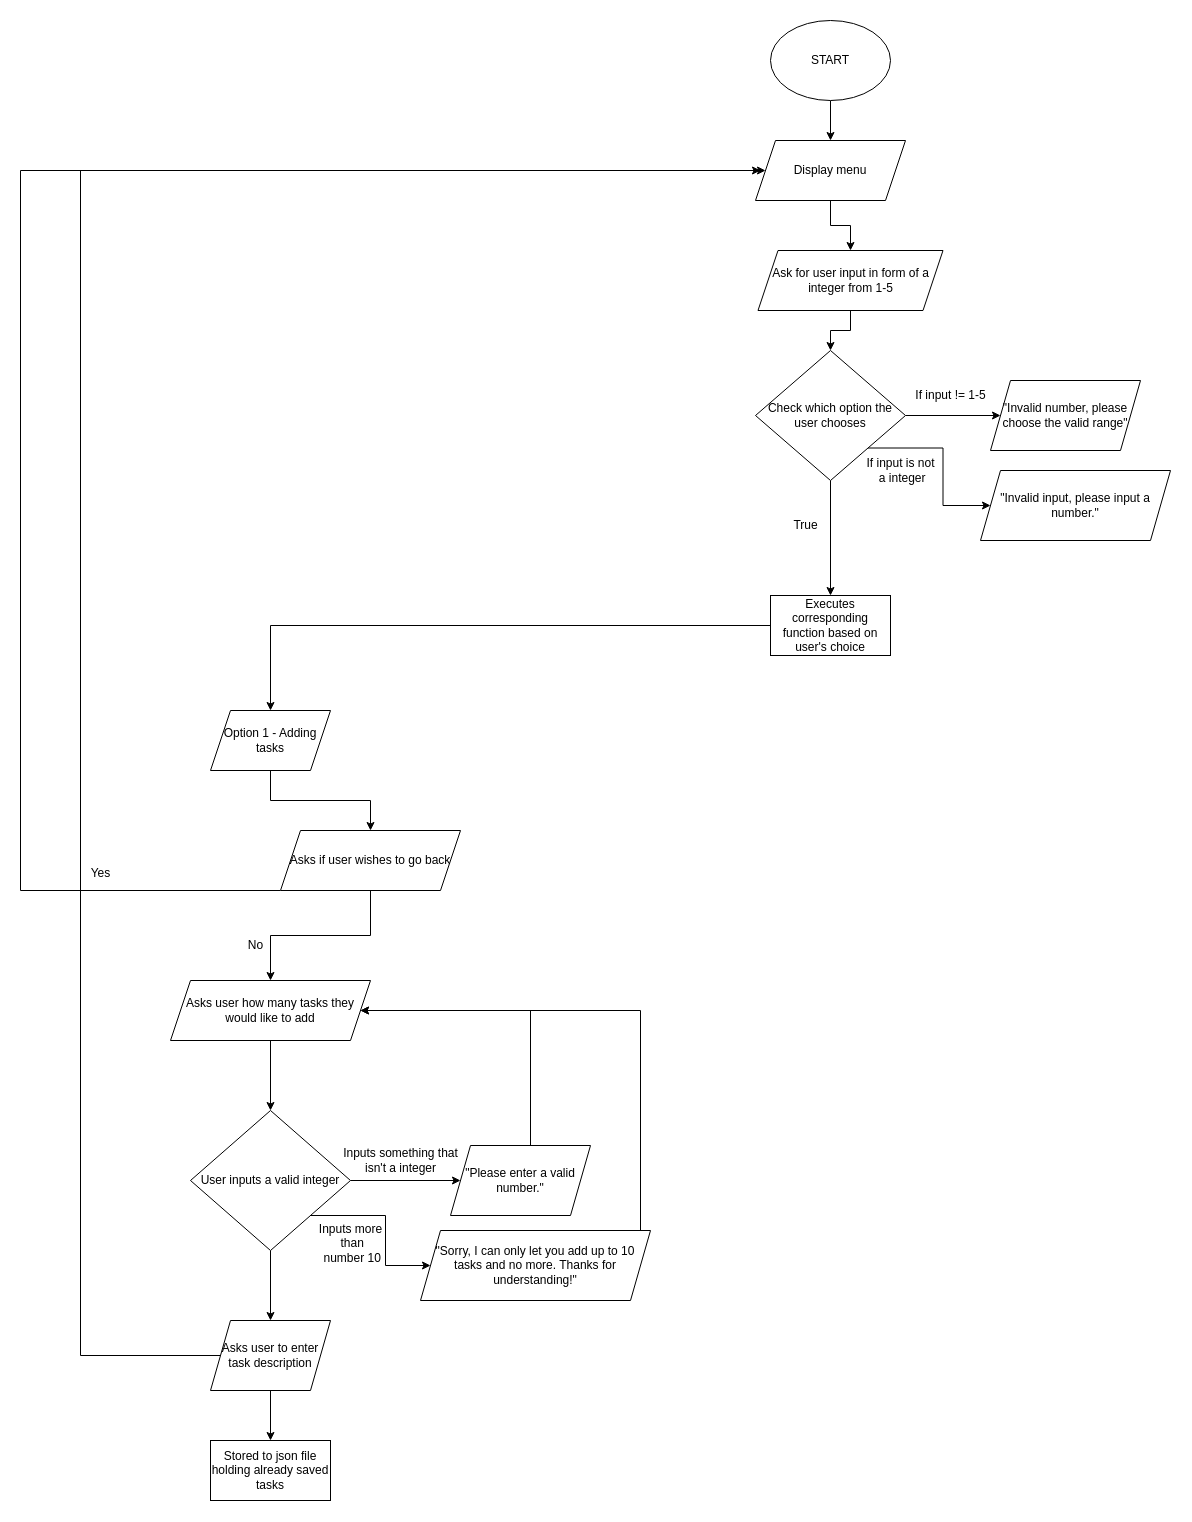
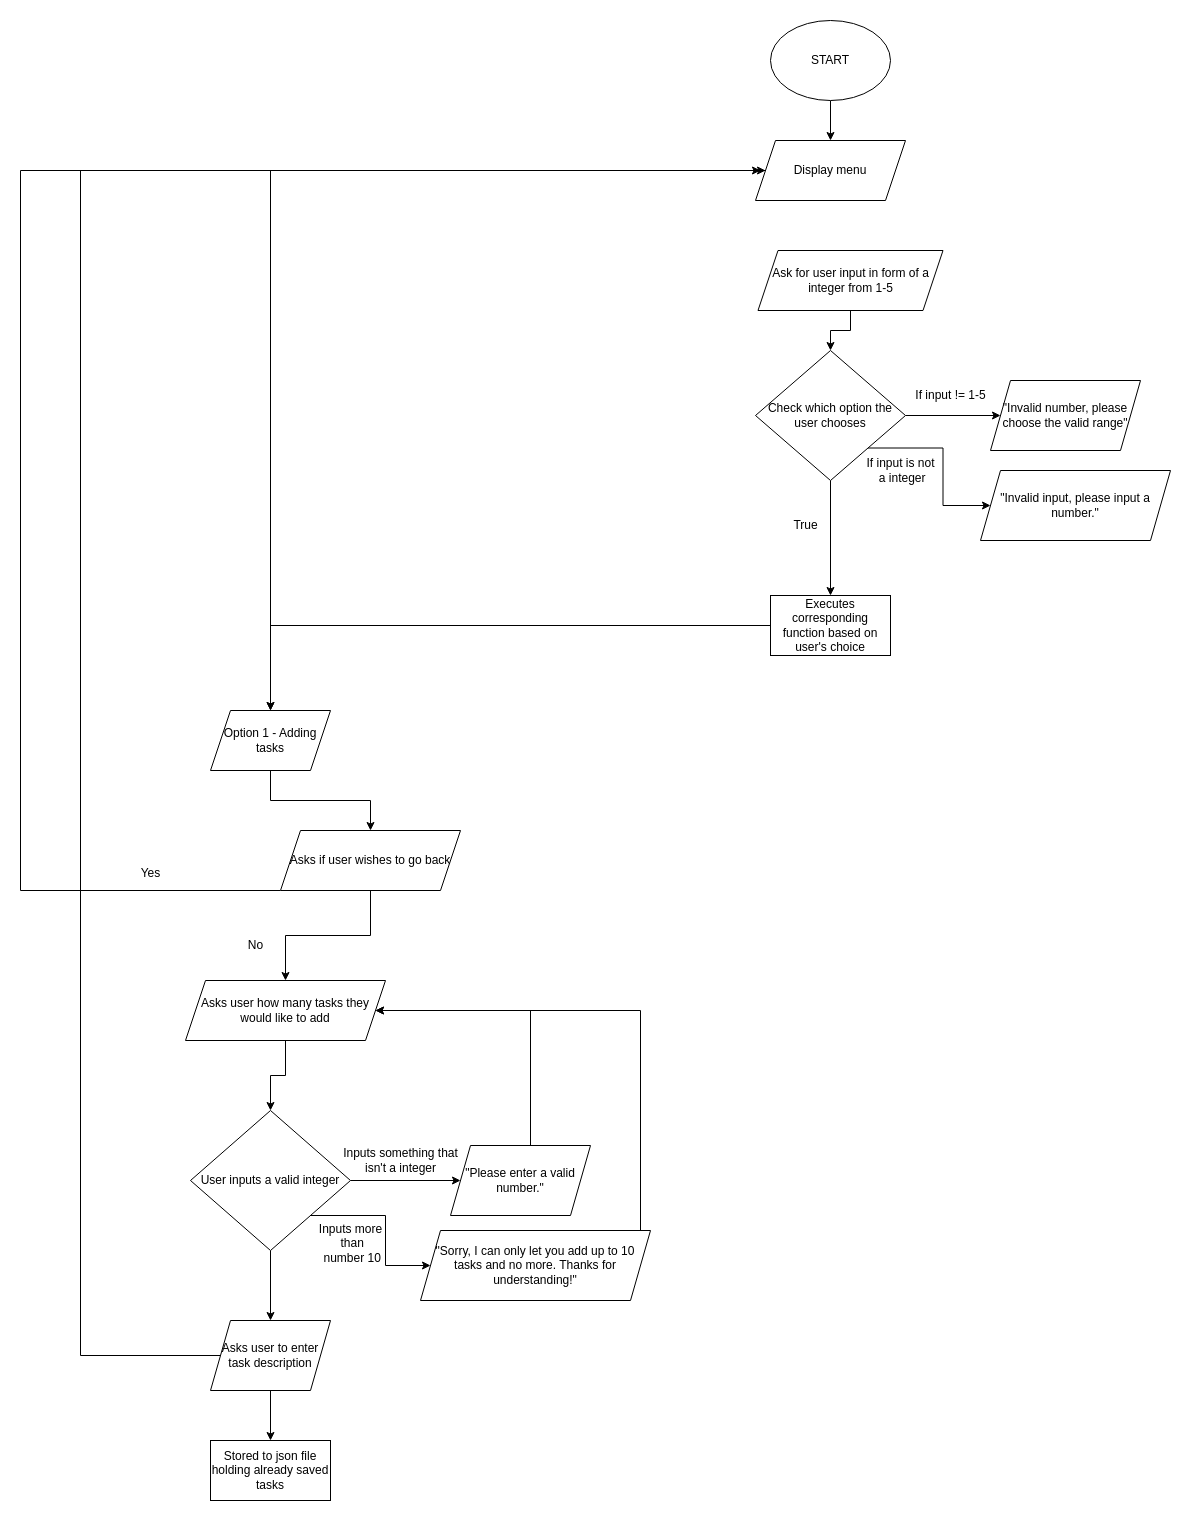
- <mxCell id="4" value="" style="edgeStyle=orthogonalEdgeStyle;rounded=0;orthogonalLoop=1;jettySize=auto;html=1;" edge="1" parent="1" source="5" target="7"><mxGeometry relative="1" as="geometry" /></mxCell>
+ <mxCell id="4" value="" style="edgeStyle=orthogonalEdgeStyle;rounded=0;orthogonalLoop=1;jettySize=auto;html=1;" edge="1" parent="1" source="5" target="20"><mxGeometry relative="1" as="geometry" /></mxCell>
- <mxCell id="24" value="Yes&lt;div&gt;&lt;br&gt;&lt;/div&gt;" style="text;html=1;align=center;verticalAlign=middle;resizable=0;points=[];autosize=1;strokeColor=none;fillColor=none;" vertex="1" parent="1"><mxGeometry x="80" y="860" width="40" height="40" as="geometry" /></mxCell>
+ <mxCell id="24" value="Yes&lt;div&gt;&lt;br&gt;&lt;/div&gt;" style="text;html=1;align=center;verticalAlign=middle;resizable=0;points=[];autosize=1;strokeColor=none;fillColor=none;" vertex="1" parent="1"><mxGeometry x="130" y="860" width="40" height="40" as="geometry" /></mxCell>
- <mxCell id="26" value="Asks user how many tasks they would like to add" style="shape=parallelogram;perimeter=parallelogramPerimeter;whiteSpace=wrap;html=1;fixedSize=1;" vertex="1" parent="1"><mxGeometry x="170" y="980" width="200" height="60" as="geometry" /></mxCell>
+ <mxCell id="26" value="Asks user how many tasks they would like to add" style="shape=parallelogram;perimeter=parallelogramPerimeter;whiteSpace=wrap;html=1;fixedSize=1;" vertex="1" parent="1"><mxGeometry x="185" y="980" width="200" height="60" as="geometry" /></mxCell>
